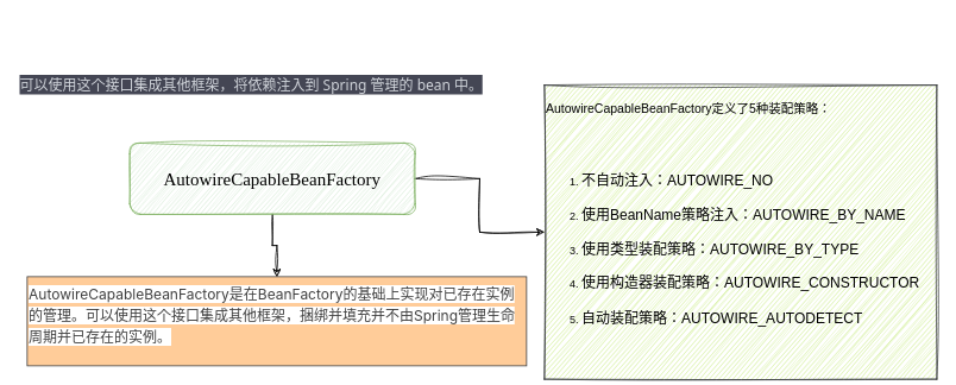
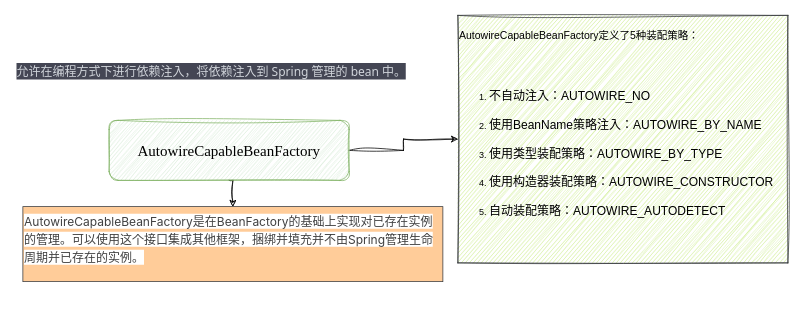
- <mxCell id="5" value="&lt;span style=&quot;color: rgb(209, 213, 219); font-family: Söhne, ui-sans-serif, system-ui, -apple-system, &amp;quot;Segoe UI&amp;quot;, Roboto, Ubuntu, Cantarell, &amp;quot;Noto Sans&amp;quot;, sans-serif, &amp;quot;Helvetica Neue&amp;quot;, Arial, &amp;quot;Apple Color Emoji&amp;quot;, &amp;quot;Segoe UI Emoji&amp;quot;, &amp;quot;Segoe UI Symbol&amp;quot;, &amp;quot;Noto Color Emoji&amp;quot;; font-size: 16px; font-style: normal; font-variant-ligatures: normal; font-variant-caps: normal; font-weight: 400; letter-spacing: normal; orphans: 2; text-align: start; text-indent: 0px; text-transform: none; widows: 2; word-spacing: 0px; -webkit-text-stroke-width: 0px; background-color: rgb(68, 70, 84); text-decoration-thickness: initial; text-decoration-style: initial; text-decoration-color: initial; float: none; display: inline !important;&quot;&gt;可以使用这个接口集成其他框架，将依赖注入到 Spring 管理的 bean 中。&lt;/span&gt;" style="text;whiteSpace=wrap;html=1;fontSize=20;fontFamily=Architects Daughter;sketch=1;curveFitting=1;jiggle=2;" parent="1" vertex="1"><mxGeometry x="20" y="75" width="560" height="70" as="geometry" /></mxCell>
+ <mxCell id="5" value="&lt;span style=&quot;color: rgb(209, 213, 219); font-family: Söhne, ui-sans-serif, system-ui, -apple-system, &amp;quot;Segoe UI&amp;quot;, Roboto, Ubuntu, Cantarell, &amp;quot;Noto Sans&amp;quot;, sans-serif, &amp;quot;Helvetica Neue&amp;quot;, Arial, &amp;quot;Apple Color Emoji&amp;quot;, &amp;quot;Segoe UI Emoji&amp;quot;, &amp;quot;Segoe UI Symbol&amp;quot;, &amp;quot;Noto Color Emoji&amp;quot;; font-size: 16px; font-style: normal; font-variant-ligatures: normal; font-variant-caps: normal; font-weight: 400; letter-spacing: normal; orphans: 2; text-align: start; text-indent: 0px; text-transform: none; widows: 2; word-spacing: 0px; -webkit-text-stroke-width: 0px; background-color: rgb(68, 70, 84); text-decoration-thickness: initial; text-decoration-style: initial; text-decoration-color: initial; float: none; display: inline !important;&quot;&gt;允许在编程方式下进行依赖注入，将依赖注入到 Spring 管理的 bean 中。&lt;/span&gt;" style="text;whiteSpace=wrap;html=1;fontSize=20;fontFamily=Architects Daughter;sketch=1;curveFitting=1;jiggle=2;" parent="1" vertex="1"><mxGeometry x="20" y="75" width="560" height="70" as="geometry" /></mxCell>
- <mxCell id="6" value="&lt;div&gt;&lt;p&gt;&lt;font style=&quot;font-size: 14px;&quot;&gt;AutowireCapableBeanFactory定义了5种装配策略：&lt;/font&gt;&lt;/p&gt;&lt;font size=&quot;3&quot;&gt;&lt;br&gt;&lt;/font&gt;&lt;ol&gt;&lt;font size=&quot;3&quot;&gt;&lt;br&gt;&lt;/font&gt;&lt;li&gt;&lt;font size=&quot;3&quot;&gt;不自动注入：AUTOWIRE_NO&lt;/font&gt;&lt;/li&gt;&lt;font size=&quot;3&quot;&gt;&lt;br&gt;&lt;/font&gt;&lt;li&gt;&lt;font size=&quot;3&quot;&gt;使用BeanName策略注入：AUTOWIRE_BY_NAME&lt;/font&gt;&lt;/li&gt;&lt;font size=&quot;3&quot;&gt;&lt;br&gt;&lt;/font&gt;&lt;li&gt;&lt;font size=&quot;3&quot;&gt;使用类型装配策略：AUTOWIRE_BY_TYPE&lt;/font&gt;&lt;/li&gt;&lt;font size=&quot;3&quot;&gt;&lt;br&gt;&lt;/font&gt;&lt;li&gt;&lt;font size=&quot;3&quot;&gt;使用构造器装配策略：AUTOWIRE_CONSTRUCTOR&lt;/font&gt;&lt;/li&gt;&lt;font size=&quot;3&quot;&gt;&lt;br&gt;&lt;/font&gt;&lt;li&gt;&lt;font size=&quot;3&quot;&gt;自动装配策略：AUTOWIRE_AUTODETECT&lt;/font&gt;&lt;/li&gt;&lt;/ol&gt;&lt;/div&gt;&lt;font size=&quot;3&quot;&gt;&lt;br&gt;&lt;/font&gt;" style="text;whiteSpace=wrap;html=1;sketch=1;curveFitting=1;jiggle=2;fillColor=#cdeb8b;strokeColor=#36393d;" vertex="1" parent="1"><mxGeometry x="610" y="95" width="440" height="330" as="geometry" /></mxCell>
+ <mxCell id="6" value="&lt;div&gt;&lt;p&gt;&lt;font style=&quot;font-size: 14px;&quot;&gt;AutowireCapableBeanFactory定义了5种装配策略：&lt;/font&gt;&lt;/p&gt;&lt;font size=&quot;3&quot;&gt;&lt;br&gt;&lt;/font&gt;&lt;ol&gt;&lt;font size=&quot;3&quot;&gt;&lt;br&gt;&lt;/font&gt;&lt;li&gt;&lt;font size=&quot;3&quot;&gt;不自动注入：AUTOWIRE_NO&lt;/font&gt;&lt;/li&gt;&lt;font size=&quot;3&quot;&gt;&lt;br&gt;&lt;/font&gt;&lt;li&gt;&lt;font size=&quot;3&quot;&gt;使用BeanName策略注入：AUTOWIRE_BY_NAME&lt;/font&gt;&lt;/li&gt;&lt;font size=&quot;3&quot;&gt;&lt;br&gt;&lt;/font&gt;&lt;li&gt;&lt;font size=&quot;3&quot;&gt;使用类型装配策略：AUTOWIRE_BY_TYPE&lt;/font&gt;&lt;/li&gt;&lt;font size=&quot;3&quot;&gt;&lt;br&gt;&lt;/font&gt;&lt;li&gt;&lt;font size=&quot;3&quot;&gt;使用构造器装配策略：AUTOWIRE_CONSTRUCTOR&lt;/font&gt;&lt;/li&gt;&lt;font size=&quot;3&quot;&gt;&lt;br&gt;&lt;/font&gt;&lt;li&gt;&lt;font size=&quot;3&quot;&gt;自动装配策略：AUTOWIRE_AUTODETECT&lt;/font&gt;&lt;/li&gt;&lt;/ol&gt;&lt;/div&gt;&lt;font size=&quot;3&quot;&gt;&lt;br&gt;&lt;/font&gt;" style="text;whiteSpace=wrap;html=1;sketch=1;curveFitting=1;jiggle=2;fillColor=#cdeb8b;strokeColor=#36393d;" vertex="1" parent="1"><mxGeometry x="610" y="20" width="440" height="330" as="geometry" /></mxCell>
- <mxCell id="7" value="&lt;span style=&quot;color: rgb(64, 64, 64); font-family: -apple-system, BlinkMacSystemFont, &amp;quot;Apple Color Emoji&amp;quot;, &amp;quot;Segoe UI Emoji&amp;quot;, &amp;quot;Segoe UI Symbol&amp;quot;, &amp;quot;Segoe UI&amp;quot;, &amp;quot;PingFang SC&amp;quot;, &amp;quot;Hiragino Sans GB&amp;quot;, &amp;quot;Microsoft YaHei&amp;quot;, &amp;quot;Helvetica Neue&amp;quot;, Helvetica, Arial, sans-serif; font-size: 16px; font-style: normal; font-variant-ligatures: normal; font-variant-caps: normal; font-weight: 400; letter-spacing: normal; orphans: 2; text-align: start; text-indent: 0px; text-transform: none; widows: 2; word-spacing: 0px; -webkit-text-stroke-width: 0px; background-color: rgb(255, 255, 255); text-decoration-thickness: initial; text-decoration-style: initial; text-decoration-color: initial; float: none; display: inline !important;&quot;&gt;AutowireCapableBeanFactory是在BeanFactory的基础上实现对已存在实例的管理。可以使用这个接口集成其他框架，捆绑并填充并不由Spring管理生命周期并已存在的实例。&lt;/span&gt;" style="text;whiteSpace=wrap;html=1;fontSize=20;fontFamily=Architects Daughter;fillColor=#ffcc99;strokeColor=#36393d;" vertex="1" parent="1"><mxGeometry x="30" y="310" width="560" height="100" as="geometry" /></mxCell>
+ <mxCell id="7" value="&lt;span style=&quot;color: rgb(64, 64, 64); font-family: -apple-system, BlinkMacSystemFont, &amp;quot;Apple Color Emoji&amp;quot;, &amp;quot;Segoe UI Emoji&amp;quot;, &amp;quot;Segoe UI Symbol&amp;quot;, &amp;quot;Segoe UI&amp;quot;, &amp;quot;PingFang SC&amp;quot;, &amp;quot;Hiragino Sans GB&amp;quot;, &amp;quot;Microsoft YaHei&amp;quot;, &amp;quot;Helvetica Neue&amp;quot;, Helvetica, Arial, sans-serif; font-size: 16px; font-style: normal; font-variant-ligatures: normal; font-variant-caps: normal; font-weight: 400; letter-spacing: normal; orphans: 2; text-align: start; text-indent: 0px; text-transform: none; widows: 2; word-spacing: 0px; -webkit-text-stroke-width: 0px; background-color: rgb(255, 255, 255); text-decoration-thickness: initial; text-decoration-style: initial; text-decoration-color: initial; float: none; display: inline !important;&quot;&gt;AutowireCapableBeanFactory是在BeanFactory的基础上实现对已存在实例的管理。可以使用这个接口集成其他框架，捆绑并填充并不由Spring管理生命周期并已存在的实例。&lt;/span&gt;" style="text;whiteSpace=wrap;html=1;fontSize=20;fontFamily=Architects Daughter;fillColor=#ffcc99;strokeColor=#36393d;" vertex="1" parent="1"><mxGeometry x="30" y="275" width="560" height="100" as="geometry" /></mxCell>
